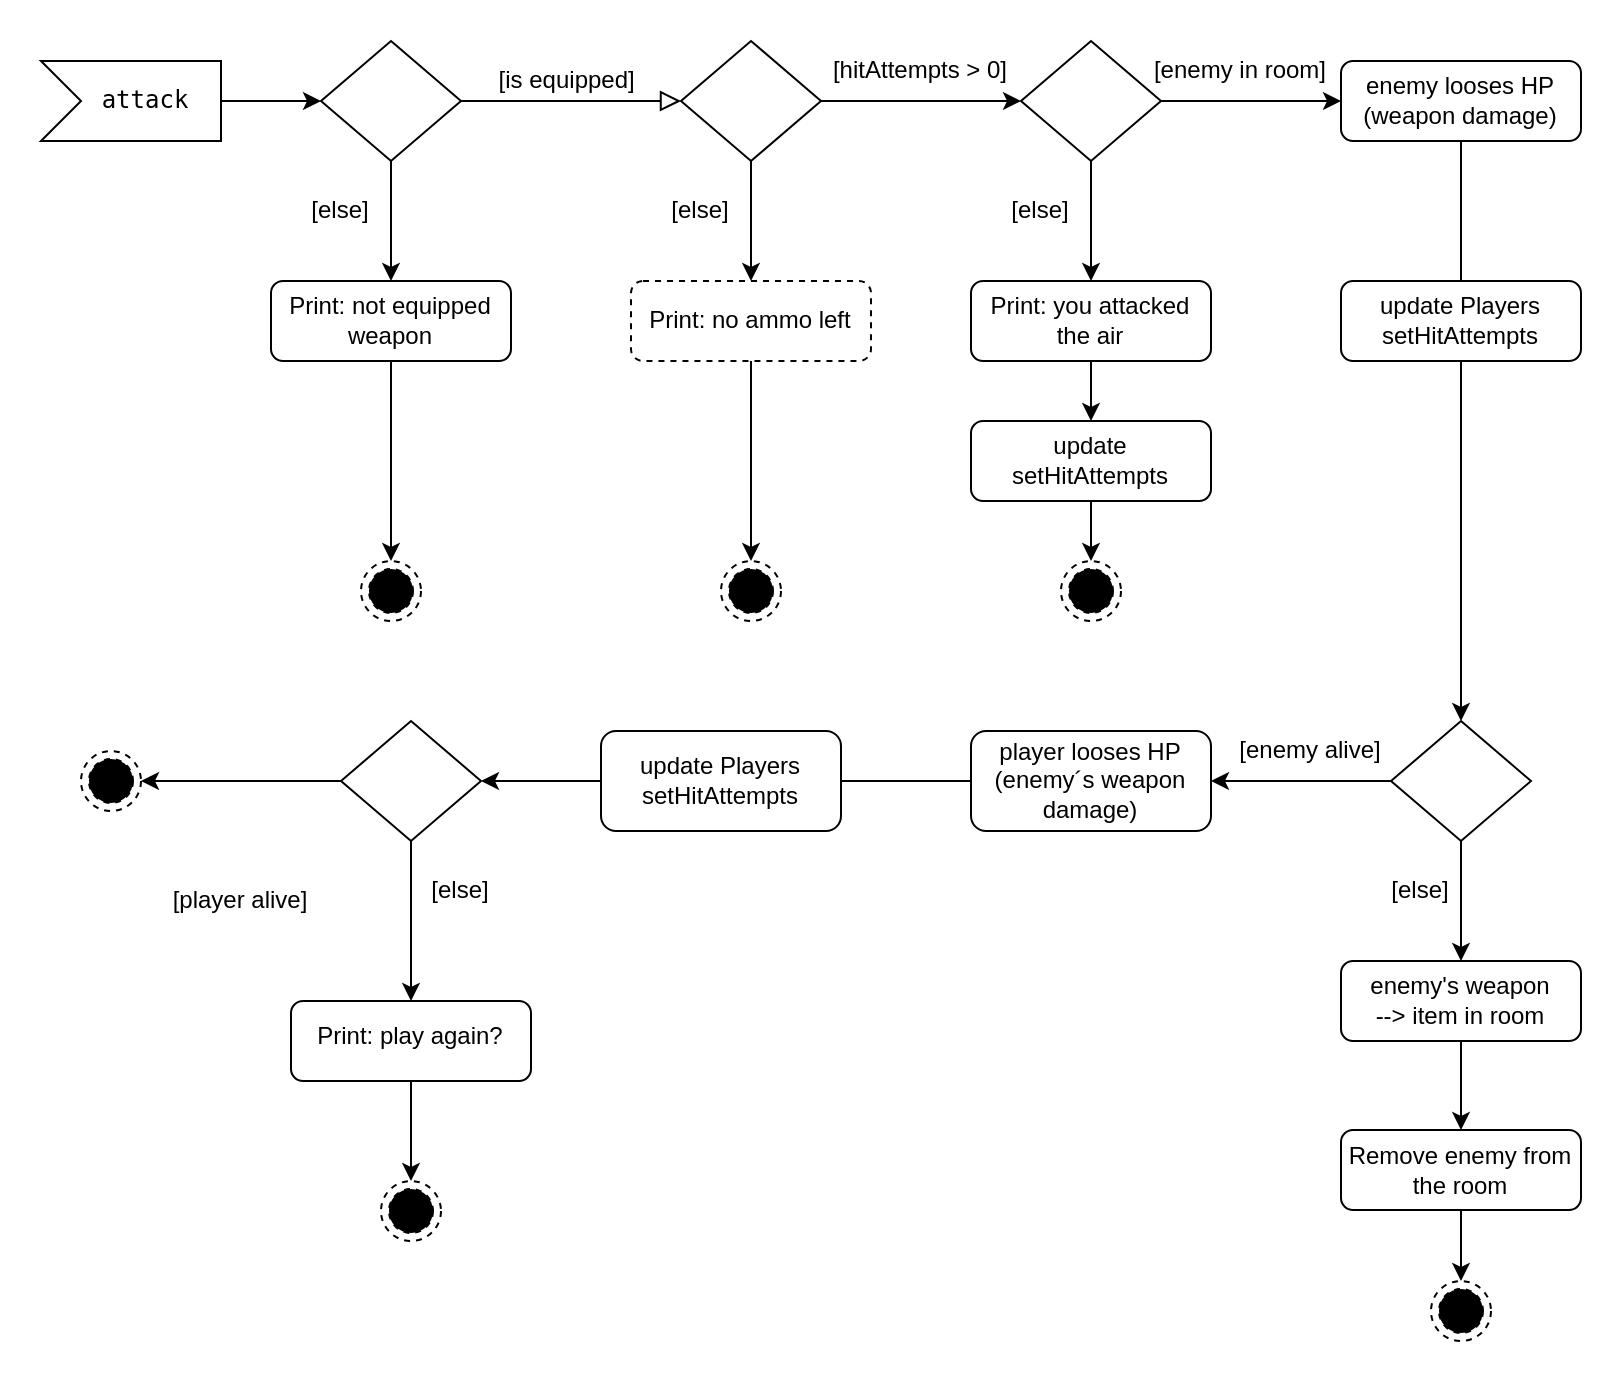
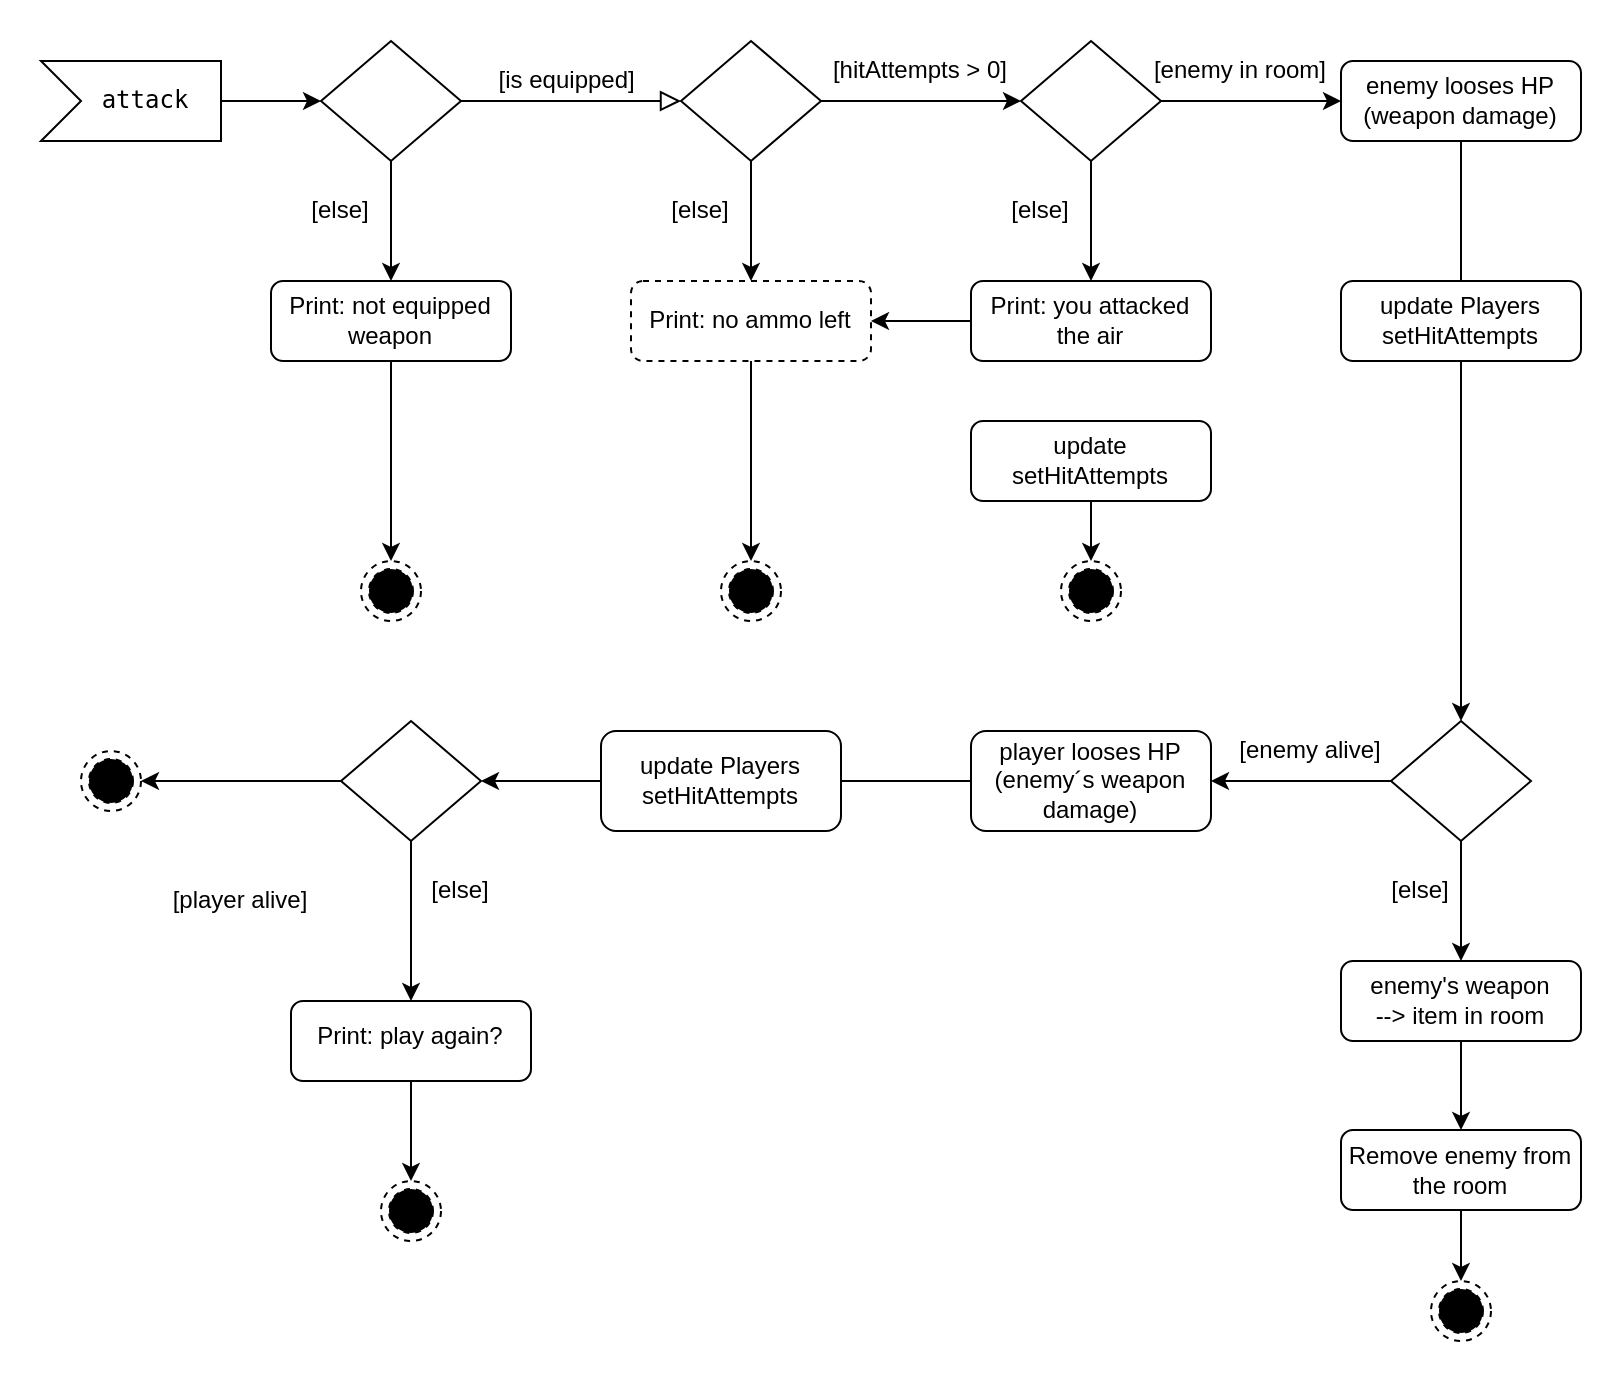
- <mxCell id="27" value="" style="edgeStyle=orthogonalEdgeStyle;rounded=0;orthogonalLoop=1;jettySize=auto;html=1;" parent="1" source="28" target="30" edge="1"><mxGeometry relative="1" as="geometry" /></mxCell>
+ <mxCell id="27" value="" style="edgeStyle=orthogonalEdgeStyle;rounded=0;orthogonalLoop=1;jettySize=auto;html=1;" parent="1" source="28" target="19" edge="1"><mxGeometry relative="1" as="geometry" /></mxCell>
